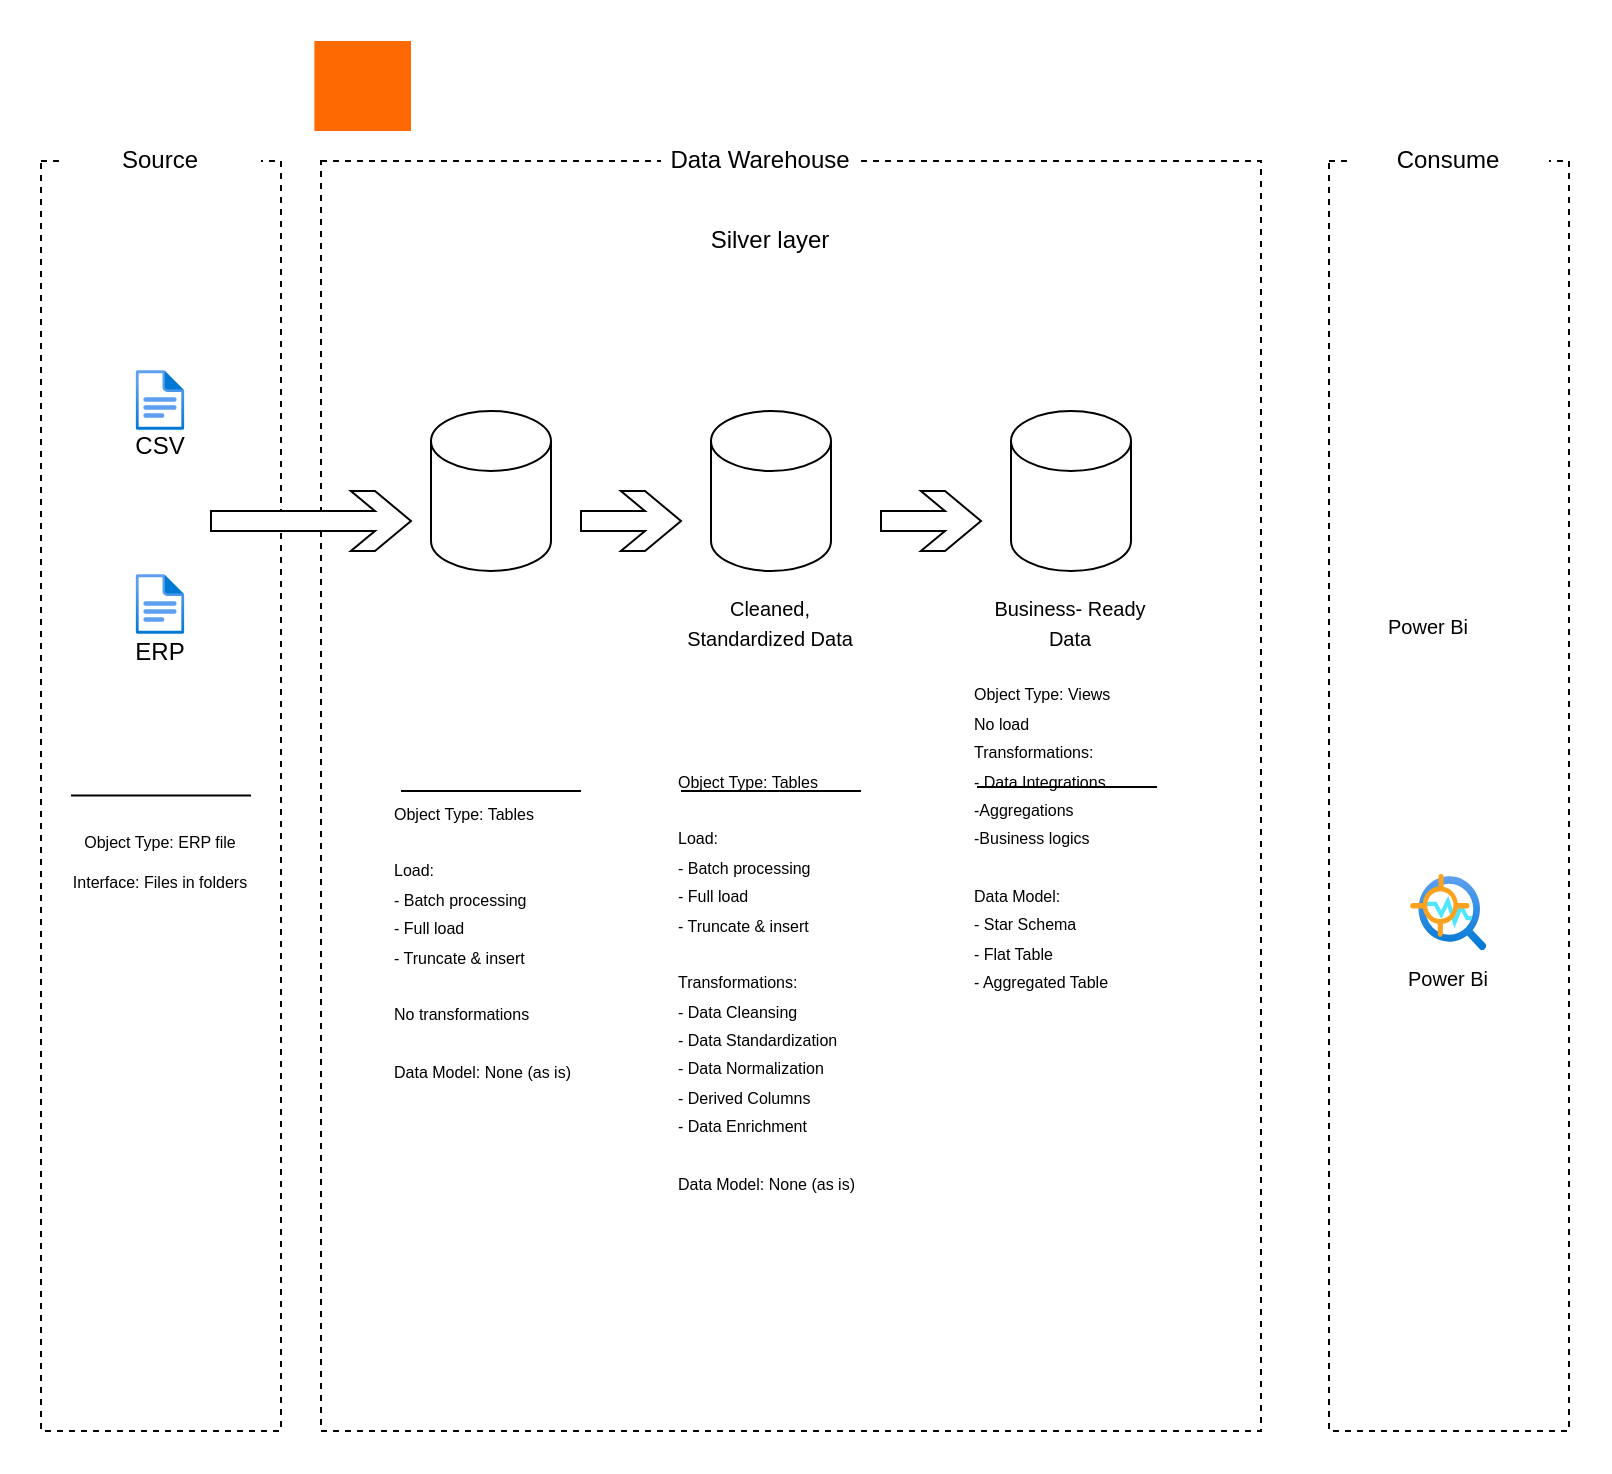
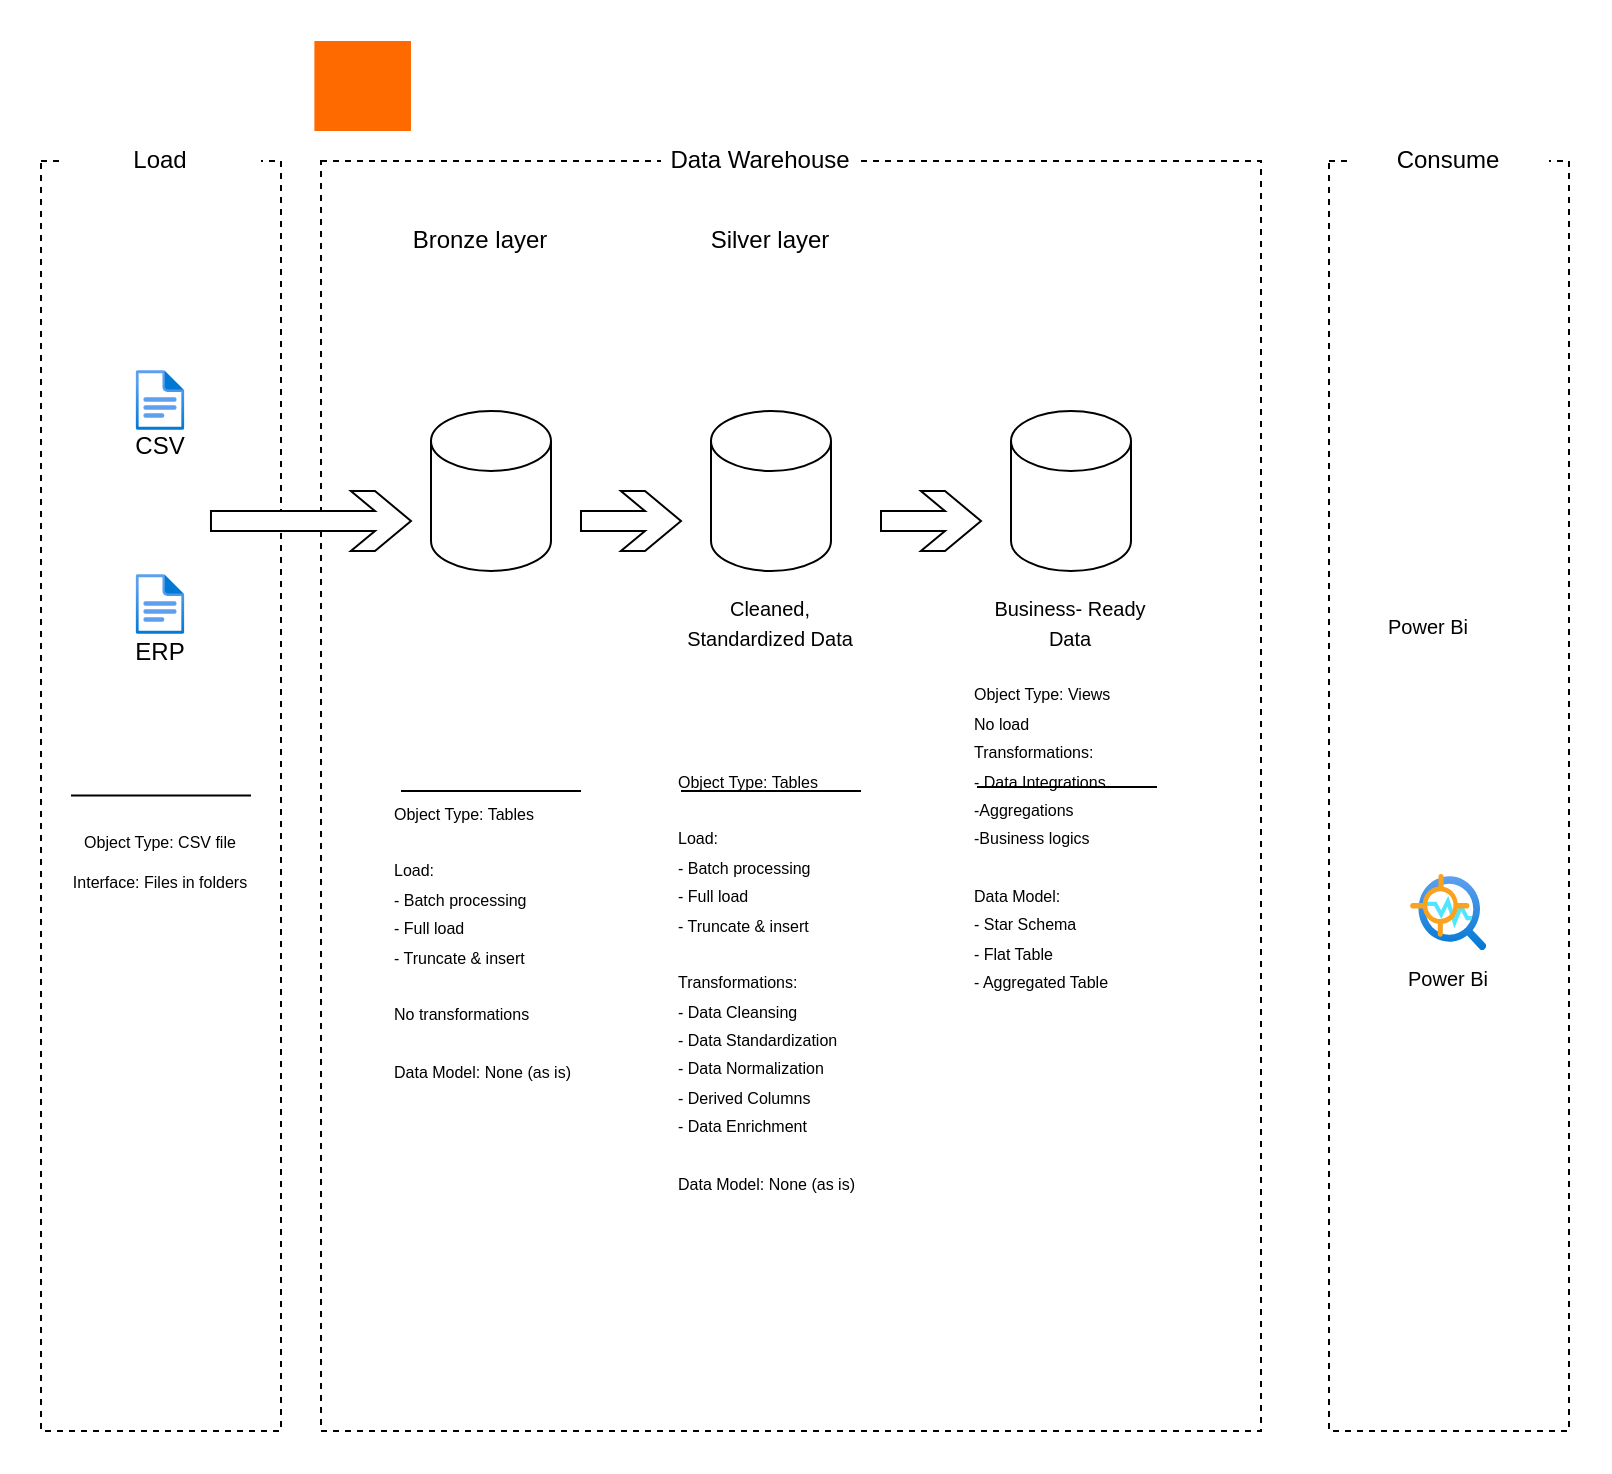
- <mxCell id="3" value="Source" style="rounded=0;whiteSpace=wrap;html=1;strokeColor=none;fillColor=default;" vertex="1" parent="1"><mxGeometry x="30" y="65" width="100" height="30" as="geometry" /></mxCell>
+ <mxCell id="3" value="Load" style="rounded=0;whiteSpace=wrap;html=1;strokeColor=none;fillColor=default;" vertex="1" parent="1"><mxGeometry x="30" y="65" width="100" height="30" as="geometry" /></mxCell>
+ <mxCell id="8" value="&lt;font style=&quot;color: light-dark(rgb(0, 0, 0), rgb(0, 0, 0));&quot;&gt;Bronze layer&lt;/font&gt;" style="rounded=0;whiteSpace=wrap;html=1;strokeColor=none;fillColor=light-dark(#FFFFFF,#FFB570);" vertex="1" parent="1"><mxGeometry x="190" y="105" width="100" height="30" as="geometry" /></mxCell>
- <mxCell id="16" value="&lt;font style=&quot;font-size: 8px;&quot;&gt;Object Type: ERP file&lt;/font&gt;" style="rounded=0;whiteSpace=wrap;html=1;strokeColor=none;fillColor=none;" vertex="1" parent="1"><mxGeometry x="30" y="415" width="100" height="10" as="geometry" /></mxCell>
+ <mxCell id="16" value="&lt;font style=&quot;font-size: 8px;&quot;&gt;Object Type: CSV file&lt;/font&gt;" style="rounded=0;whiteSpace=wrap;html=1;strokeColor=none;fillColor=none;" vertex="1" parent="1"><mxGeometry x="30" y="415" width="100" height="10" as="geometry" /></mxCell>
